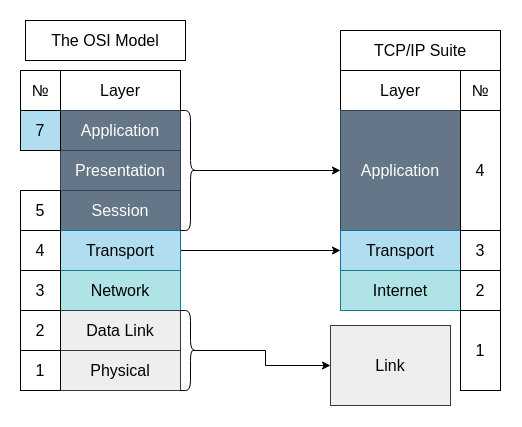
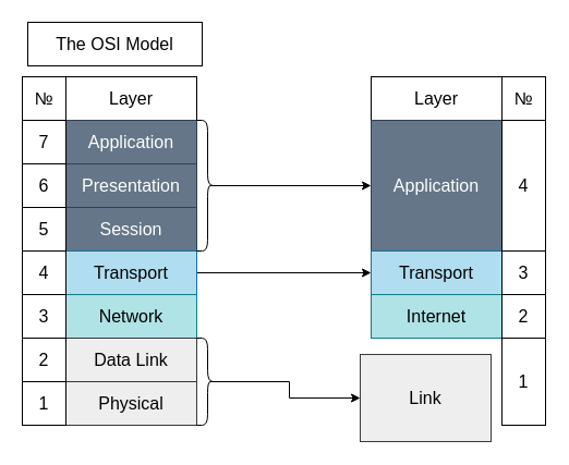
- <mxCell id="20" value="TCP/IP Suite" style="rounded=0;whiteSpace=wrap;html=1;fontSize=16;" vertex="1" parent="1"><mxGeometry x="340" y="30" width="160" height="40" as="geometry" /></mxCell>
- <mxCell id="13" value="7" style="rounded=0;whiteSpace=wrap;html=1;fontSize=16;fillColor=#b1ddf0;" vertex="1" parent="1"><mxGeometry x="20" y="110" width="40" height="40" as="geometry" /></mxCell>
+ <mxCell id="13" value="7" style="rounded=0;whiteSpace=wrap;html=1;fontSize=16;" vertex="1" parent="1"><mxGeometry x="20" y="110" width="40" height="40" as="geometry" /></mxCell>
+ <mxCell id="14" value="6" style="rounded=0;whiteSpace=wrap;html=1;fontSize=16;" vertex="1" parent="1"><mxGeometry x="20" y="150" width="40" height="40" as="geometry" /></mxCell>
